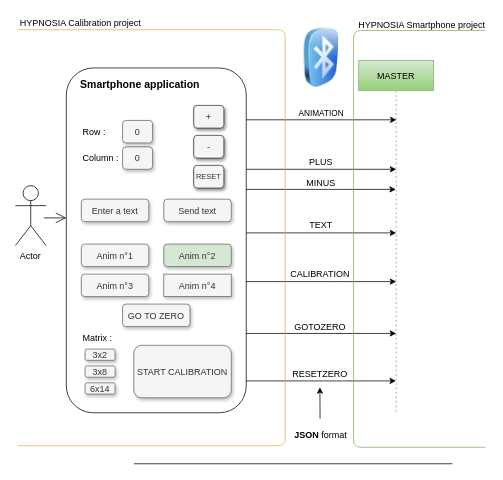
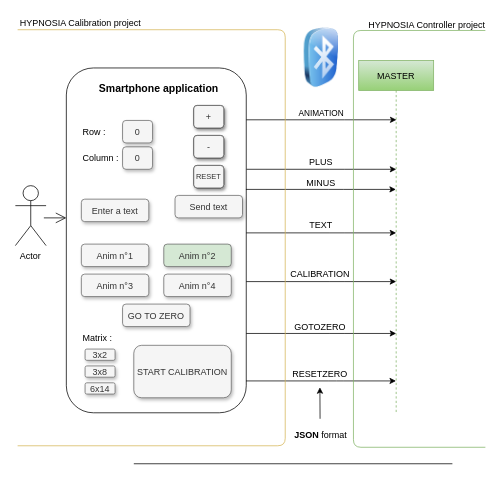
- <mxCell id="39" value="HYPNOSIA Smartphone project" style="text;align=right;verticalAlign=middle;resizable=0;points=[];autosize=1;" parent="1" vertex="1"><mxGeometry x="488" y="23" width="161" height="18" as="geometry" /></mxCell>
+ <mxCell id="39" value="HYPNOSIA Controller project" style="text;align=right;verticalAlign=middle;resizable=0;points=[];autosize=1;" parent="1" vertex="1"><mxGeometry x="488" y="23" width="161" height="18" as="geometry" /></mxCell>
- <mxCell id="44" value="Smartphone application" style="text;align=center;verticalAlign=middle;resizable=0;points=[];autosize=1;fontStyle=1;fontSize=14;" parent="1" vertex="1"><mxGeometry x="102" y="101" width="169" height="21" as="geometry" /></mxCell>
+ <mxCell id="44" value="Smartphone application" style="text;align=center;verticalAlign=middle;resizable=0;points=[];autosize=1;fontStyle=1;fontSize=14;" parent="1" vertex="1"><mxGeometry x="127" y="106" width="169" height="21" as="geometry" /></mxCell>
- <mxCell id="9" value="Send text" style="rounded=1;shadow=1;glass=0;comic=0;fillColor=#f5f5f5;strokeColor=#666666;fontColor=#333333;" parent="1" vertex="1"><mxGeometry x="218" y="265" width="90" height="30" as="geometry" /></mxCell>
+ <mxCell id="9" value="Send text" style="rounded=1;shadow=1;glass=0;comic=0;fillColor=#f5f5f5;strokeColor=#666666;fontColor=#333333;" parent="1" vertex="1"><mxGeometry x="233" y="260" width="90" height="30" as="geometry" /></mxCell>
- <mxCell id="13" value="Anim n°4" style="shadow=1;glass=0;comic=0;fillColor=#f5f5f5;strokeColor=#666666;fontColor=#333333;rounded=0;" parent="1" vertex="1"><mxGeometry x="218" y="365" width="90" height="30" as="geometry" /></mxCell>
+ <mxCell id="13" value="Anim n°4" style="rounded=1;shadow=1;glass=0;comic=0;fillColor=#f5f5f5;strokeColor=#666666;fontColor=#333333;" parent="1" vertex="1"><mxGeometry x="218" y="365" width="90" height="30" as="geometry" /></mxCell>
